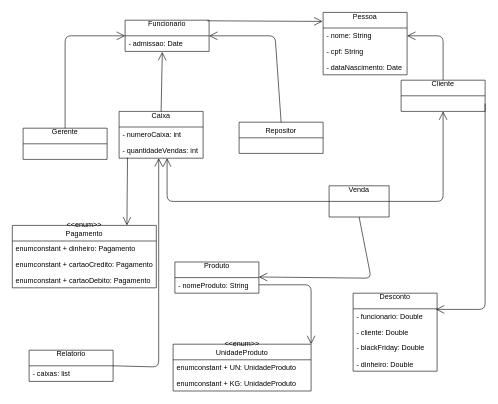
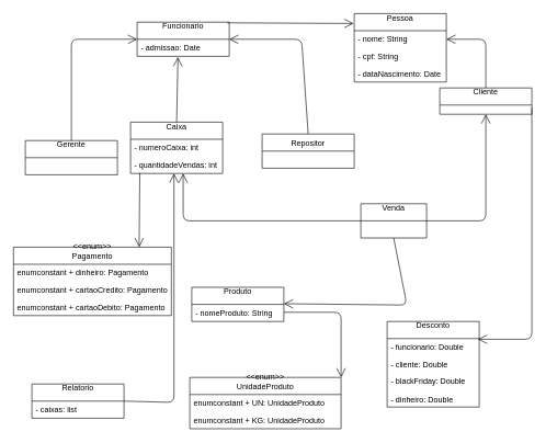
- <mxCell id="5" value="Cliente&#10;" parent="1" vertex="1" style="swimlane;fontStyle=0;childLayout=stackLayout;horizontal=1;startSize=26;fillColor=none;horizontalStack=0;resizeParent=1;resizeParentMax=0;resizeLast=0;collapsible=1;marginBottom=0;"><mxGeometry as="geometry" height="52" width="140" x="668" y="133" /></mxCell>
+ <mxCell id="5" value="Cliente&#10;" parent="1" vertex="1" style="swimlane;fontStyle=0;childLayout=stackLayout;horizontal=1;startSize=26;fillColor=none;horizontalStack=0;resizeParent=1;resizeParentMax=0;resizeLast=0;collapsible=1;marginBottom=0;"><mxGeometry x="668" y="133" as="geometry" height="40" width="140" /></mxCell>
